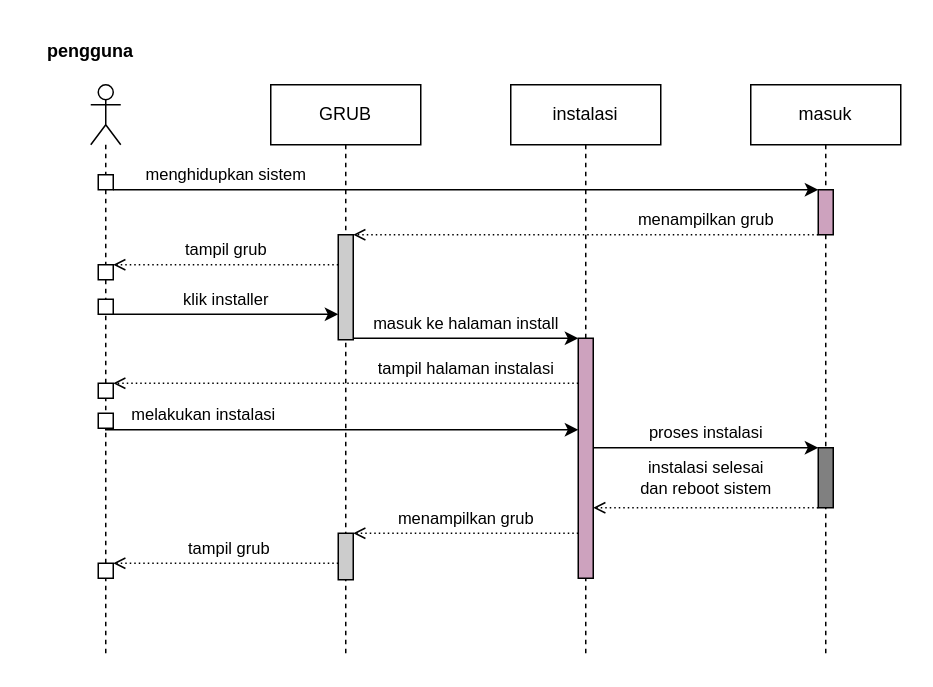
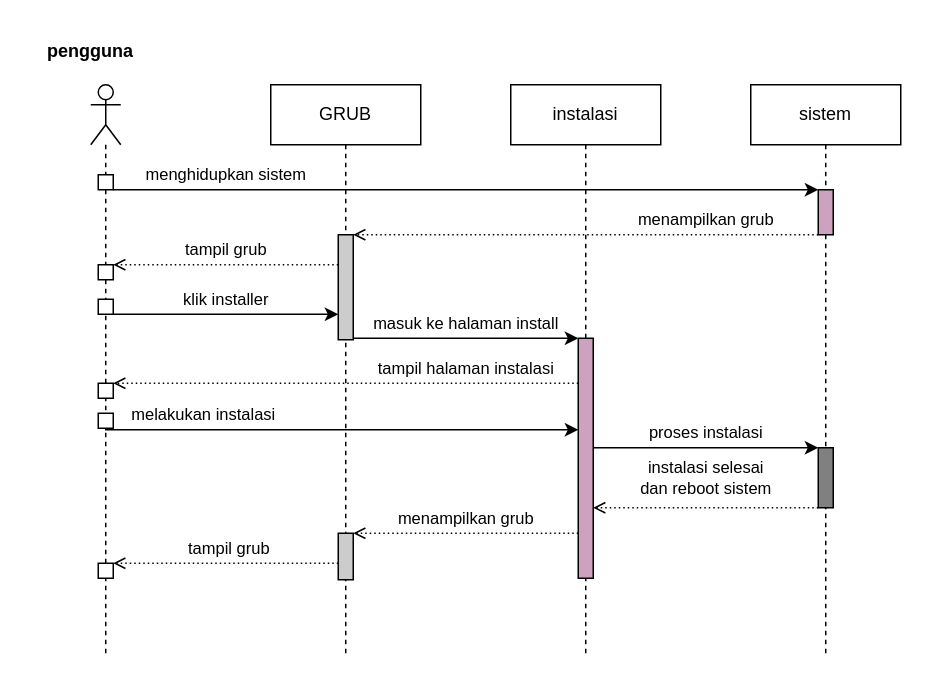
- <mxCell id="14" value="masuk" style="shape=umlLifeline;perimeter=lifelinePerimeter;whiteSpace=wrap;html=1;container=1;collapsible=0;recursiveResize=0;outlineConnect=0;" vertex="1" parent="1"><mxGeometry x="500" y="56" width="100" height="380" as="geometry" /></mxCell>
+ <mxCell id="14" value="sistem" style="shape=umlLifeline;perimeter=lifelinePerimeter;whiteSpace=wrap;html=1;container=1;collapsible=0;recursiveResize=0;outlineConnect=0;" vertex="1" parent="1"><mxGeometry x="500" y="56" width="100" height="380" as="geometry" /></mxCell>
